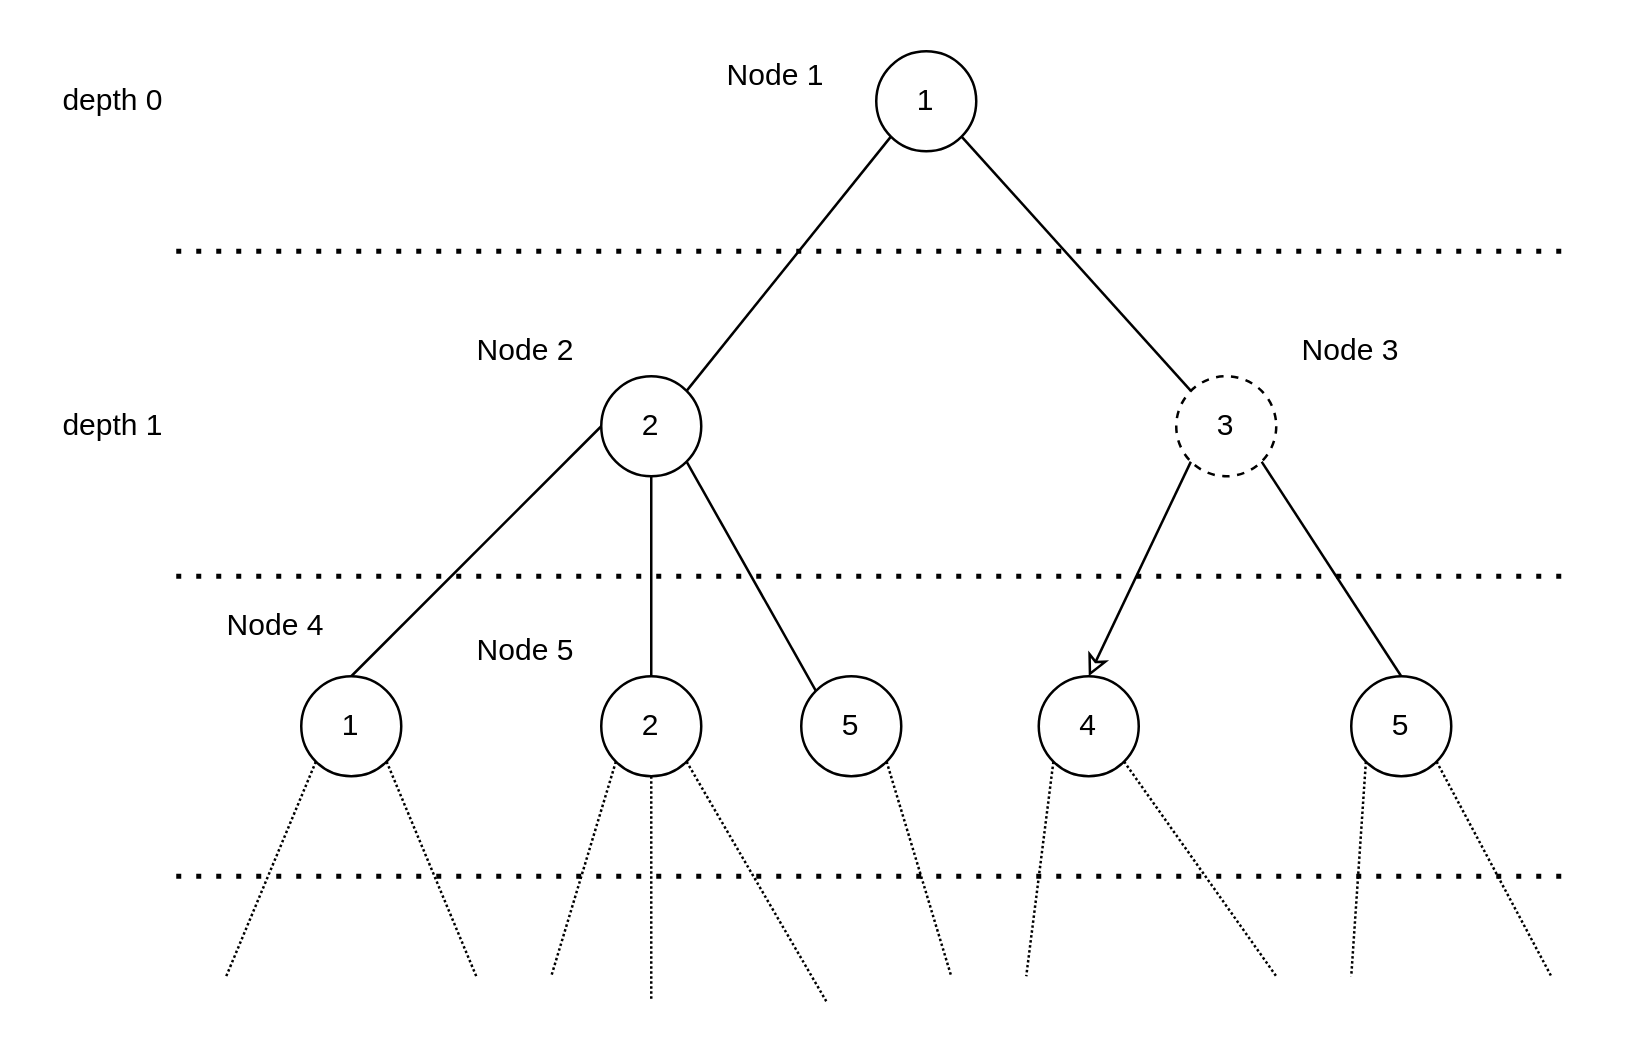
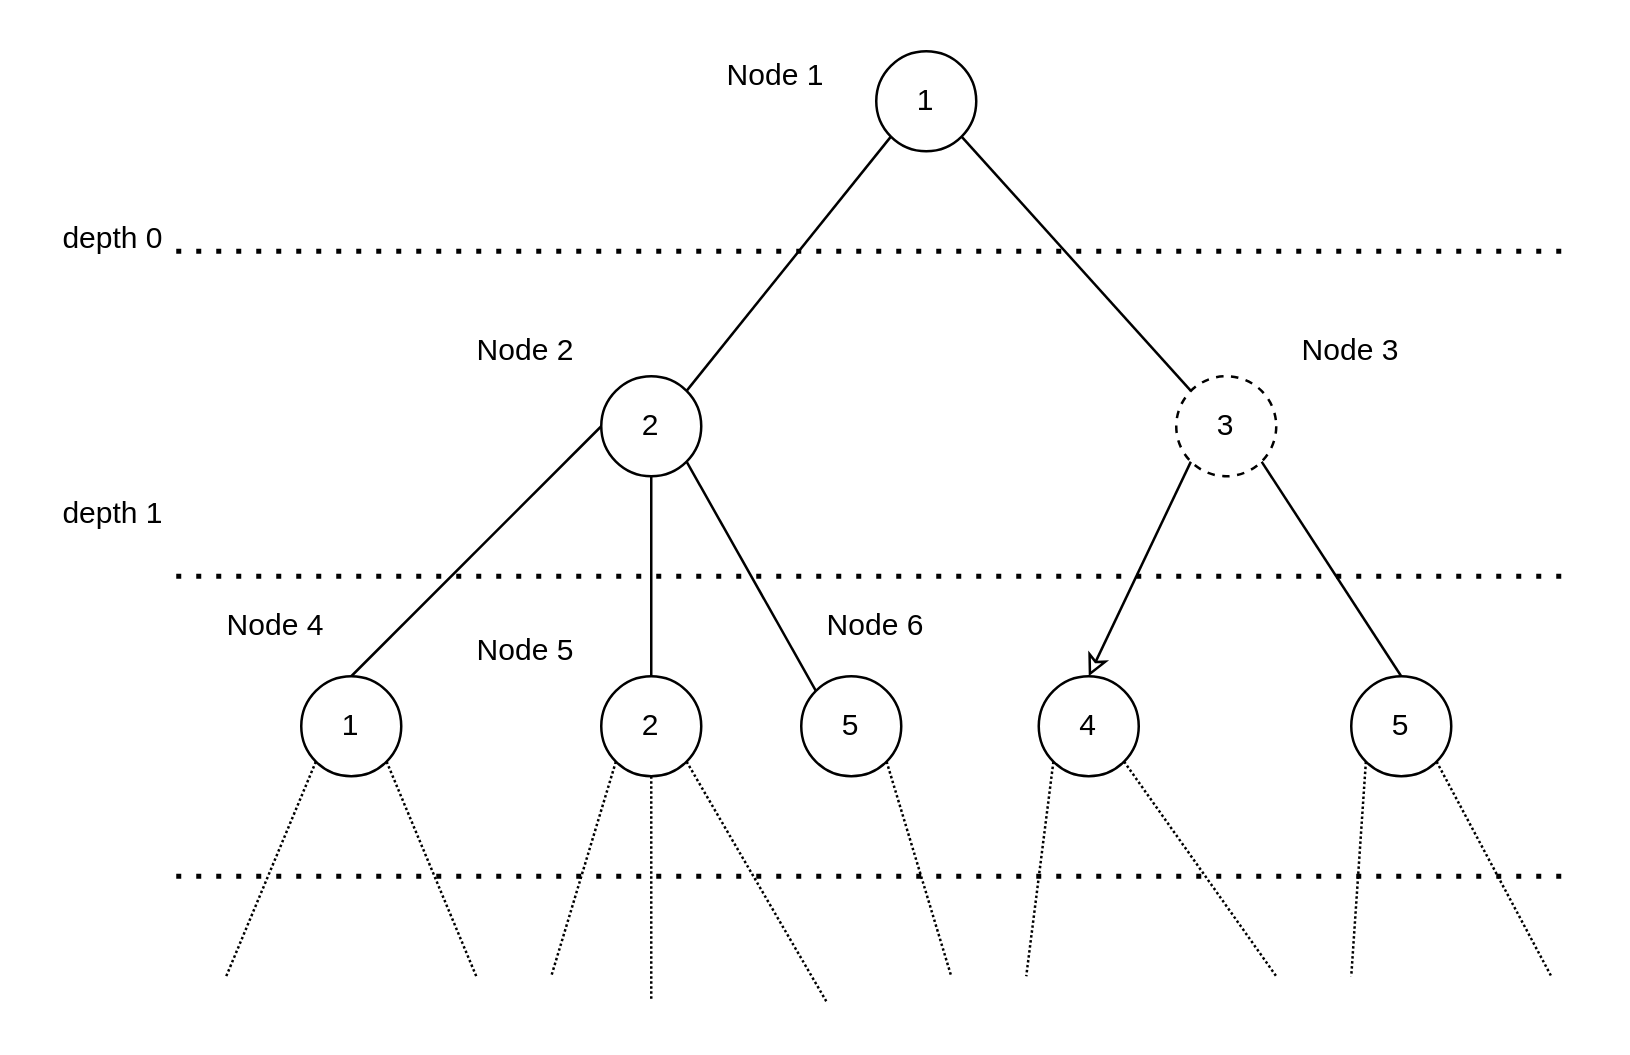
- <mxCell id="30" value="depth 0" style="text;html=1;strokeColor=none;fillColor=none;align=center;verticalAlign=middle;whiteSpace=wrap;rounded=0;" vertex="1" parent="1"><mxGeometry x="20" y="30" width="50" height="20" as="geometry" /></mxCell>
+ <mxCell id="30" value="depth 0" style="text;html=1;strokeColor=none;fillColor=none;align=center;verticalAlign=middle;whiteSpace=wrap;rounded=0;" vertex="1" parent="1"><mxGeometry x="20" y="85" width="50" height="20" as="geometry" /></mxCell>
- <mxCell id="31" value="depth 1" style="text;html=1;strokeColor=none;fillColor=none;align=center;verticalAlign=middle;whiteSpace=wrap;rounded=0;" vertex="1" parent="1"><mxGeometry x="20" y="160" width="50" height="20" as="geometry" /></mxCell>
+ <mxCell id="31" value="depth 1" style="text;html=1;strokeColor=none;fillColor=none;align=center;verticalAlign=middle;whiteSpace=wrap;rounded=0;" vertex="1" parent="1"><mxGeometry x="20" y="195" width="50" height="20" as="geometry" /></mxCell>
+ <mxCell id="35" value="Node 6" style="text;html=1;strokeColor=none;fillColor=none;align=center;verticalAlign=middle;whiteSpace=wrap;rounded=0;" vertex="1" parent="1"><mxGeometry x="320" y="240" width="60" height="20" as="geometry" /></mxCell>
